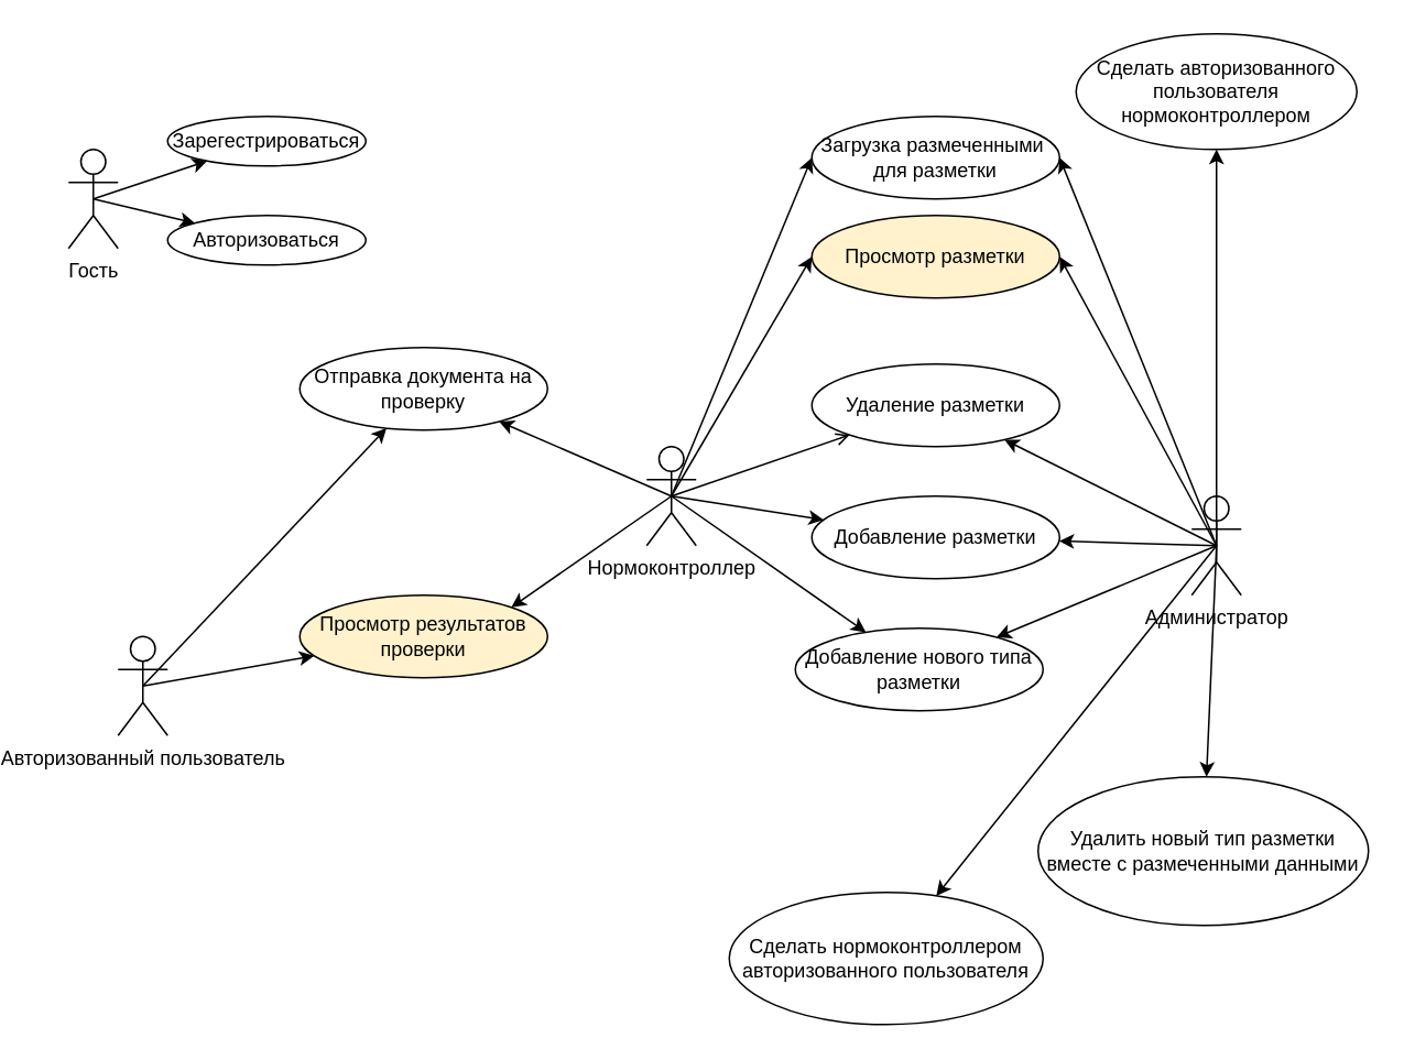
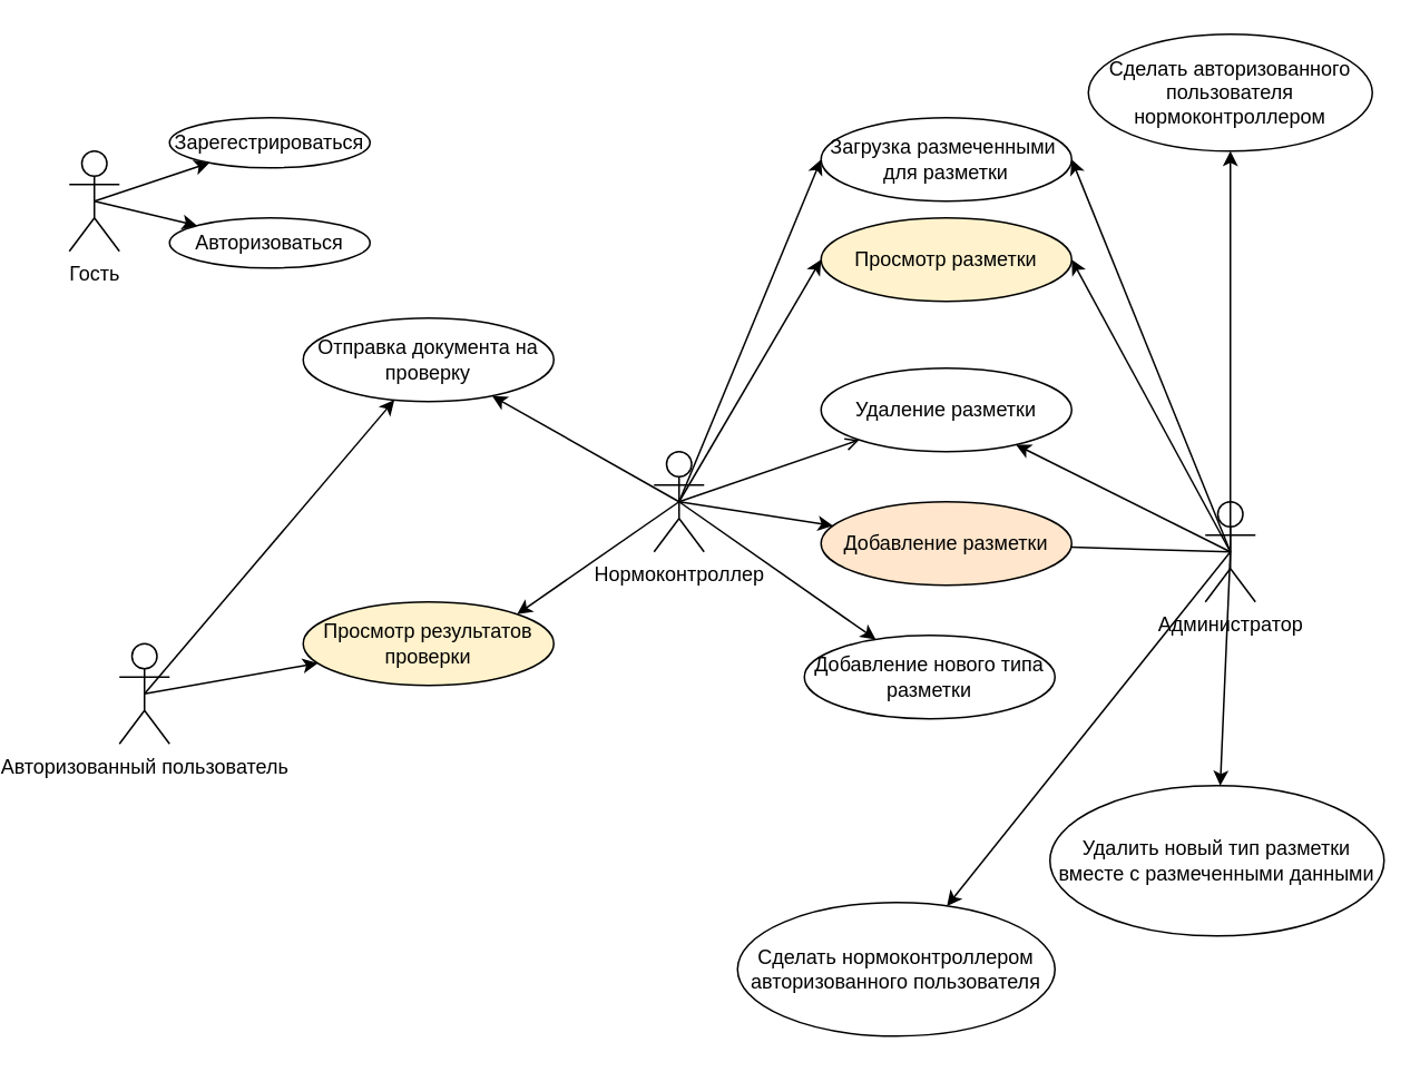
- <mxCell id="8" value="Отправка документа на проверку" style="ellipse;whiteSpace=wrap;html=1;" parent="1" vertex="1"><mxGeometry x="160" y="210" width="150" height="50" as="geometry" /></mxCell>
+ <mxCell id="8" value="Отправка документа на проверку" style="ellipse;whiteSpace=wrap;html=1;" parent="1" vertex="1"><mxGeometry x="160" y="190" width="150" height="50" as="geometry" /></mxCell>
- <mxCell id="15" value="Добавление разметки" style="ellipse;whiteSpace=wrap;html=1;" parent="1" vertex="1"><mxGeometry x="470" y="300" width="150" height="50" as="geometry" /></mxCell>
+ <mxCell id="15" value="Добавление разметки" style="ellipse;whiteSpace=wrap;html=1;fillColor=#ffe6cc;" parent="1" vertex="1"><mxGeometry x="470" y="300" width="150" height="50" as="geometry" /></mxCell>
- <mxCell id="25" value="" style="endArrow=classic;html=1;rounded=0;exitX=0.5;exitY=0.5;exitDx=0;exitDy=0;exitPerimeter=0;" parent="1" source="22" target="15" edge="1"><mxGeometry width="50" height="50" relative="1" as="geometry"><mxPoint x="350" y="40" as="sourcePoint" /><mxPoint x="400" y="-10" as="targetPoint" /></mxGeometry></mxCell>
+ <mxCell id="25" value="" style="endArrow=none;html=1;rounded=0;exitX=0.5;exitY=0.5;exitDx=0;exitDy=0;exitPerimeter=0;" parent="1" source="22" target="15" edge="1"><mxGeometry width="50" height="50" relative="1" as="geometry"><mxPoint x="350" y="40" as="sourcePoint" /><mxPoint x="400" y="-10" as="targetPoint" /></mxGeometry></mxCell>
- <mxCell id="26" value="" style="endArrow=classic;html=1;rounded=0;exitX=0.5;exitY=0.5;exitDx=0;exitDy=0;exitPerimeter=0;" parent="1" source="22" target="17" edge="1"><mxGeometry width="50" height="50" relative="1" as="geometry"><mxPoint x="360" y="-15" as="sourcePoint" /><mxPoint x="455" y="255" as="targetPoint" /></mxGeometry></mxCell>
